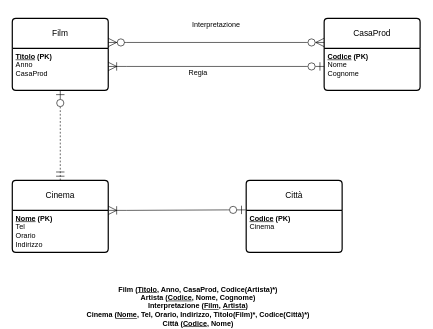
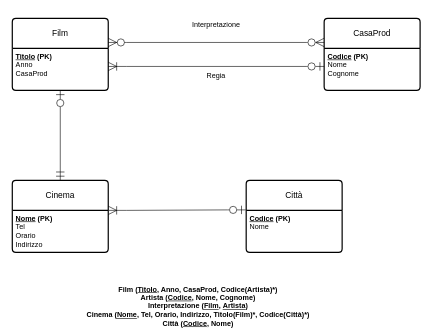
- <mxCell id="7" value="Regia" style="text;html=1;align=center;verticalAlign=middle;whiteSpace=wrap;rounded=0;" vertex="1" parent="1"><mxGeometry x="300" y="105" width="60" height="30" as="geometry" /></mxCell>
+ <mxCell id="7" value="Regia" style="text;html=1;align=center;verticalAlign=middle;whiteSpace=wrap;rounded=0;" vertex="1" parent="1"><mxGeometry x="330" y="110" width="60" height="30" as="geometry" /></mxCell>
- <mxCell id="12" value="" style="endArrow=ERzeroToOne;html=1;rounded=0;entryX=0.5;entryY=1;entryDx=0;entryDy=0;exitX=0.5;exitY=0;exitDx=0;exitDy=0;startArrow=ERmandOne;startFill=0;endFill=0;endSize=12;startSize=12;dashed=1;" edge="1" parent="1" source="10" target="3"><mxGeometry width="50" height="50" relative="1" as="geometry"><mxPoint x="75" y="250" as="sourcePoint" /><mxPoint x="125" y="200" as="targetPoint" /></mxGeometry></mxCell>
+ <mxCell id="12" value="" style="endArrow=ERzeroToOne;html=1;rounded=0;entryX=0.5;entryY=1;entryDx=0;entryDy=0;exitX=0.5;exitY=0;exitDx=0;exitDy=0;startArrow=ERmandOne;startFill=0;endFill=0;endSize=12;startSize=12;" edge="1" parent="1" source="10" target="3"><mxGeometry width="50" height="50" relative="1" as="geometry"><mxPoint x="75" y="250" as="sourcePoint" /><mxPoint x="125" y="200" as="targetPoint" /></mxGeometry></mxCell>
- <mxCell id="14" value="&lt;b style=&quot;text-decoration-line: underline;&quot;&gt;Codice&lt;/b&gt; &lt;b&gt;(PK)&lt;/b&gt;&lt;div&gt;Cinema&lt;/div&gt;" style="align=left;strokeColor=none;fillColor=none;spacingLeft=4;fontSize=12;verticalAlign=top;resizable=0;rotatable=0;part=1;html=1;" vertex="1" parent="13"><mxGeometry y="50" width="160" height="70" as="geometry" /></mxCell>
+ <mxCell id="14" value="&lt;b style=&quot;text-decoration-line: underline;&quot;&gt;Codice&lt;/b&gt; &lt;b&gt;(PK)&lt;/b&gt;&lt;div&gt;Nome&lt;/div&gt;" style="align=left;strokeColor=none;fillColor=none;spacingLeft=4;fontSize=12;verticalAlign=top;resizable=0;rotatable=0;part=1;html=1;" vertex="1" parent="13"><mxGeometry y="50" width="160" height="70" as="geometry" /></mxCell>
